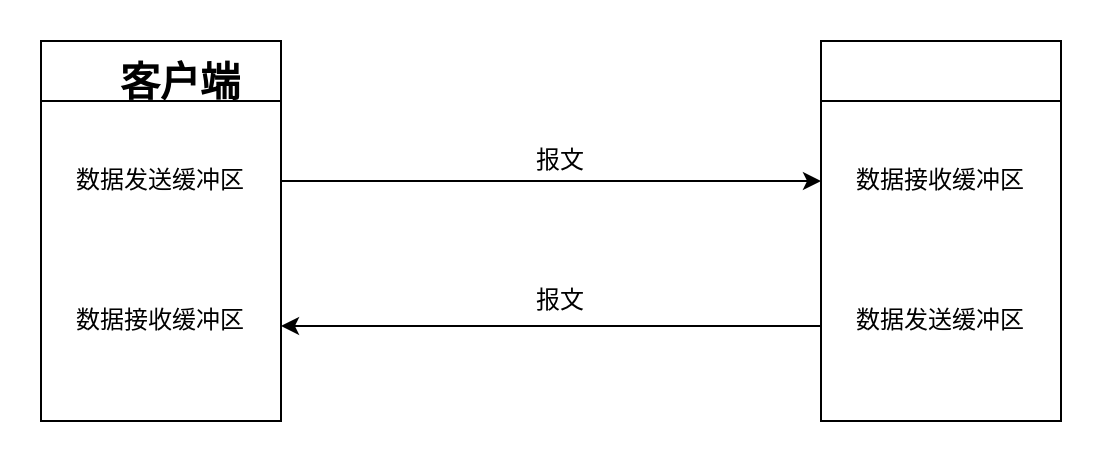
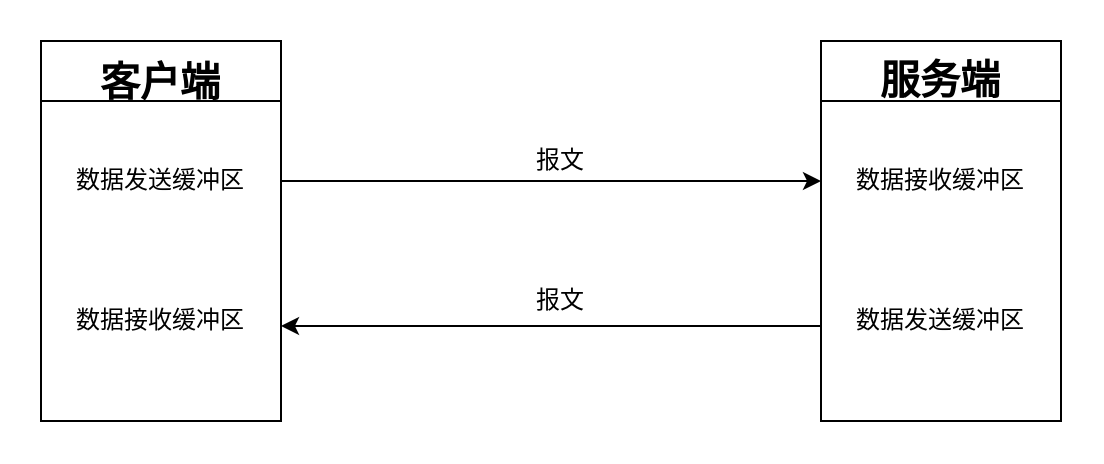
+ <mxCell id="8" value="&lt;span style=&quot;font-size: 20px&quot;&gt;&lt;b&gt;服务端&lt;/b&gt;&lt;/span&gt;" style="text;html=1;strokeColor=none;fillColor=none;align=center;verticalAlign=middle;whiteSpace=wrap;rounded=0;" vertex="1" parent="1"><mxGeometry x="435" y="29" width="70" height="20" as="geometry" /></mxCell>
- <mxCell id="7" value="&lt;font style=&quot;font-size: 20px&quot;&gt;&lt;b&gt;客户端&lt;/b&gt;&lt;/font&gt;" style="text;html=1;strokeColor=none;fillColor=none;align=center;verticalAlign=middle;whiteSpace=wrap;rounded=0;" vertex="1" parent="1"><mxGeometry x="55" y="30" width="70" height="20" as="geometry" /></mxCell>
+ <mxCell id="7" value="&lt;font style=&quot;font-size: 20px&quot;&gt;&lt;b&gt;客户端&lt;/b&gt;&lt;/font&gt;" style="text;html=1;strokeColor=none;fillColor=none;align=center;verticalAlign=middle;whiteSpace=wrap;rounded=0;" vertex="1" parent="1"><mxGeometry x="45" y="30" width="70" height="20" as="geometry" /></mxCell>
